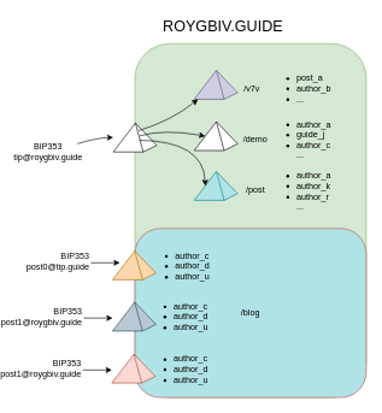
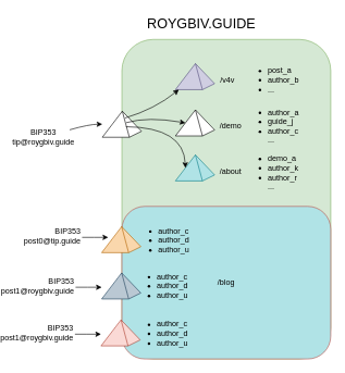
- <mxCell id="21" value="/v7v" style="text;html=1;align=center;verticalAlign=middle;whiteSpace=wrap;rounded=0;" parent="1" vertex="1"><mxGeometry x="312" y="107" width="60" height="30" as="geometry" /></mxCell>
+ <mxCell id="21" value="/v4v" style="text;html=1;align=center;verticalAlign=middle;whiteSpace=wrap;rounded=0;" parent="1" vertex="1"><mxGeometry x="312" y="107" width="60" height="30" as="geometry" /></mxCell>
- <mxCell id="19" value="/post" style="text;html=1;align=center;verticalAlign=middle;whiteSpace=wrap;rounded=0;" parent="1" vertex="1"><mxGeometry x="317" y="247" width="60" height="30" as="geometry" /></mxCell>
+ <mxCell id="19" value="/about" style="text;html=1;align=center;verticalAlign=middle;whiteSpace=wrap;rounded=0;" parent="1" vertex="1"><mxGeometry x="317" y="247" width="60" height="30" as="geometry" /></mxCell>
- <mxCell id="23" value="&lt;ul&gt;&lt;li&gt;author_a&lt;/li&gt;&lt;li&gt;author_k&lt;/li&gt;&lt;li&gt;author_r&lt;br&gt;...&lt;/li&gt;&lt;/ul&gt;" style="text;html=1;align=left;verticalAlign=middle;whiteSpace=wrap;rounded=0;" parent="1" vertex="1"><mxGeometry x="362" y="249" width="120" height="30" as="geometry" /></mxCell>
+ <mxCell id="23" value="&lt;ul&gt;&lt;li&gt;demo_a&lt;/li&gt;&lt;li&gt;author_k&lt;/li&gt;&lt;li&gt;author_r&lt;br&gt;...&lt;/li&gt;&lt;/ul&gt;" style="text;html=1;align=left;verticalAlign=middle;whiteSpace=wrap;rounded=0;" parent="1" vertex="1"><mxGeometry x="362" y="249" width="120" height="30" as="geometry" /></mxCell>
